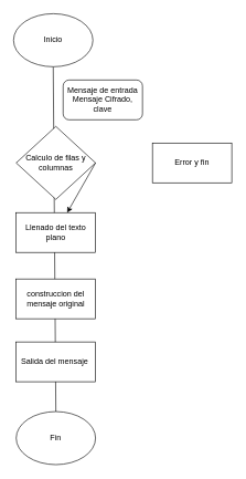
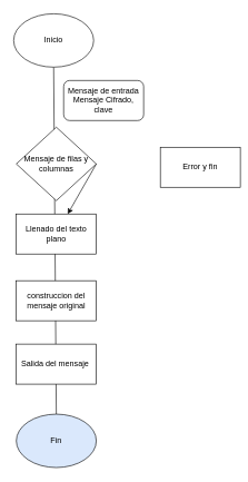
- <mxCell id="5" value="Calculo de filas y columnas" style="rhombus;whiteSpace=wrap;html=1;" vertex="1" parent="1"><mxGeometry x="24" y="190" width="120" height="110" as="geometry" /></mxCell>
+ <mxCell id="5" value="Mensaje de filas y columnas" style="rhombus;whiteSpace=wrap;html=1;" vertex="1" parent="1"><mxGeometry x="24" y="190" width="120" height="110" as="geometry" /></mxCell>
- <mxCell id="7" value="Error y fin" style="rounded=0;whiteSpace=wrap;html=1;" vertex="1" parent="1"><mxGeometry x="230" y="215" width="120" height="60" as="geometry" /></mxCell>
+ <mxCell id="7" value="Error y fin" style="rounded=0;whiteSpace=wrap;html=1;" vertex="1" parent="1"><mxGeometry x="240" y="220" width="120" height="60" as="geometry" /></mxCell>
- <mxCell id="9" value="Fin" style="ellipse;whiteSpace=wrap;html=1;" vertex="1" parent="1"><mxGeometry x="24" y="620" width="120" height="80" as="geometry" /></mxCell>
+ <mxCell id="9" value="Fin" style="ellipse;whiteSpace=wrap;html=1;fillColor=#dae8fc;" vertex="1" parent="1"><mxGeometry x="24" y="620" width="120" height="80" as="geometry" /></mxCell>
